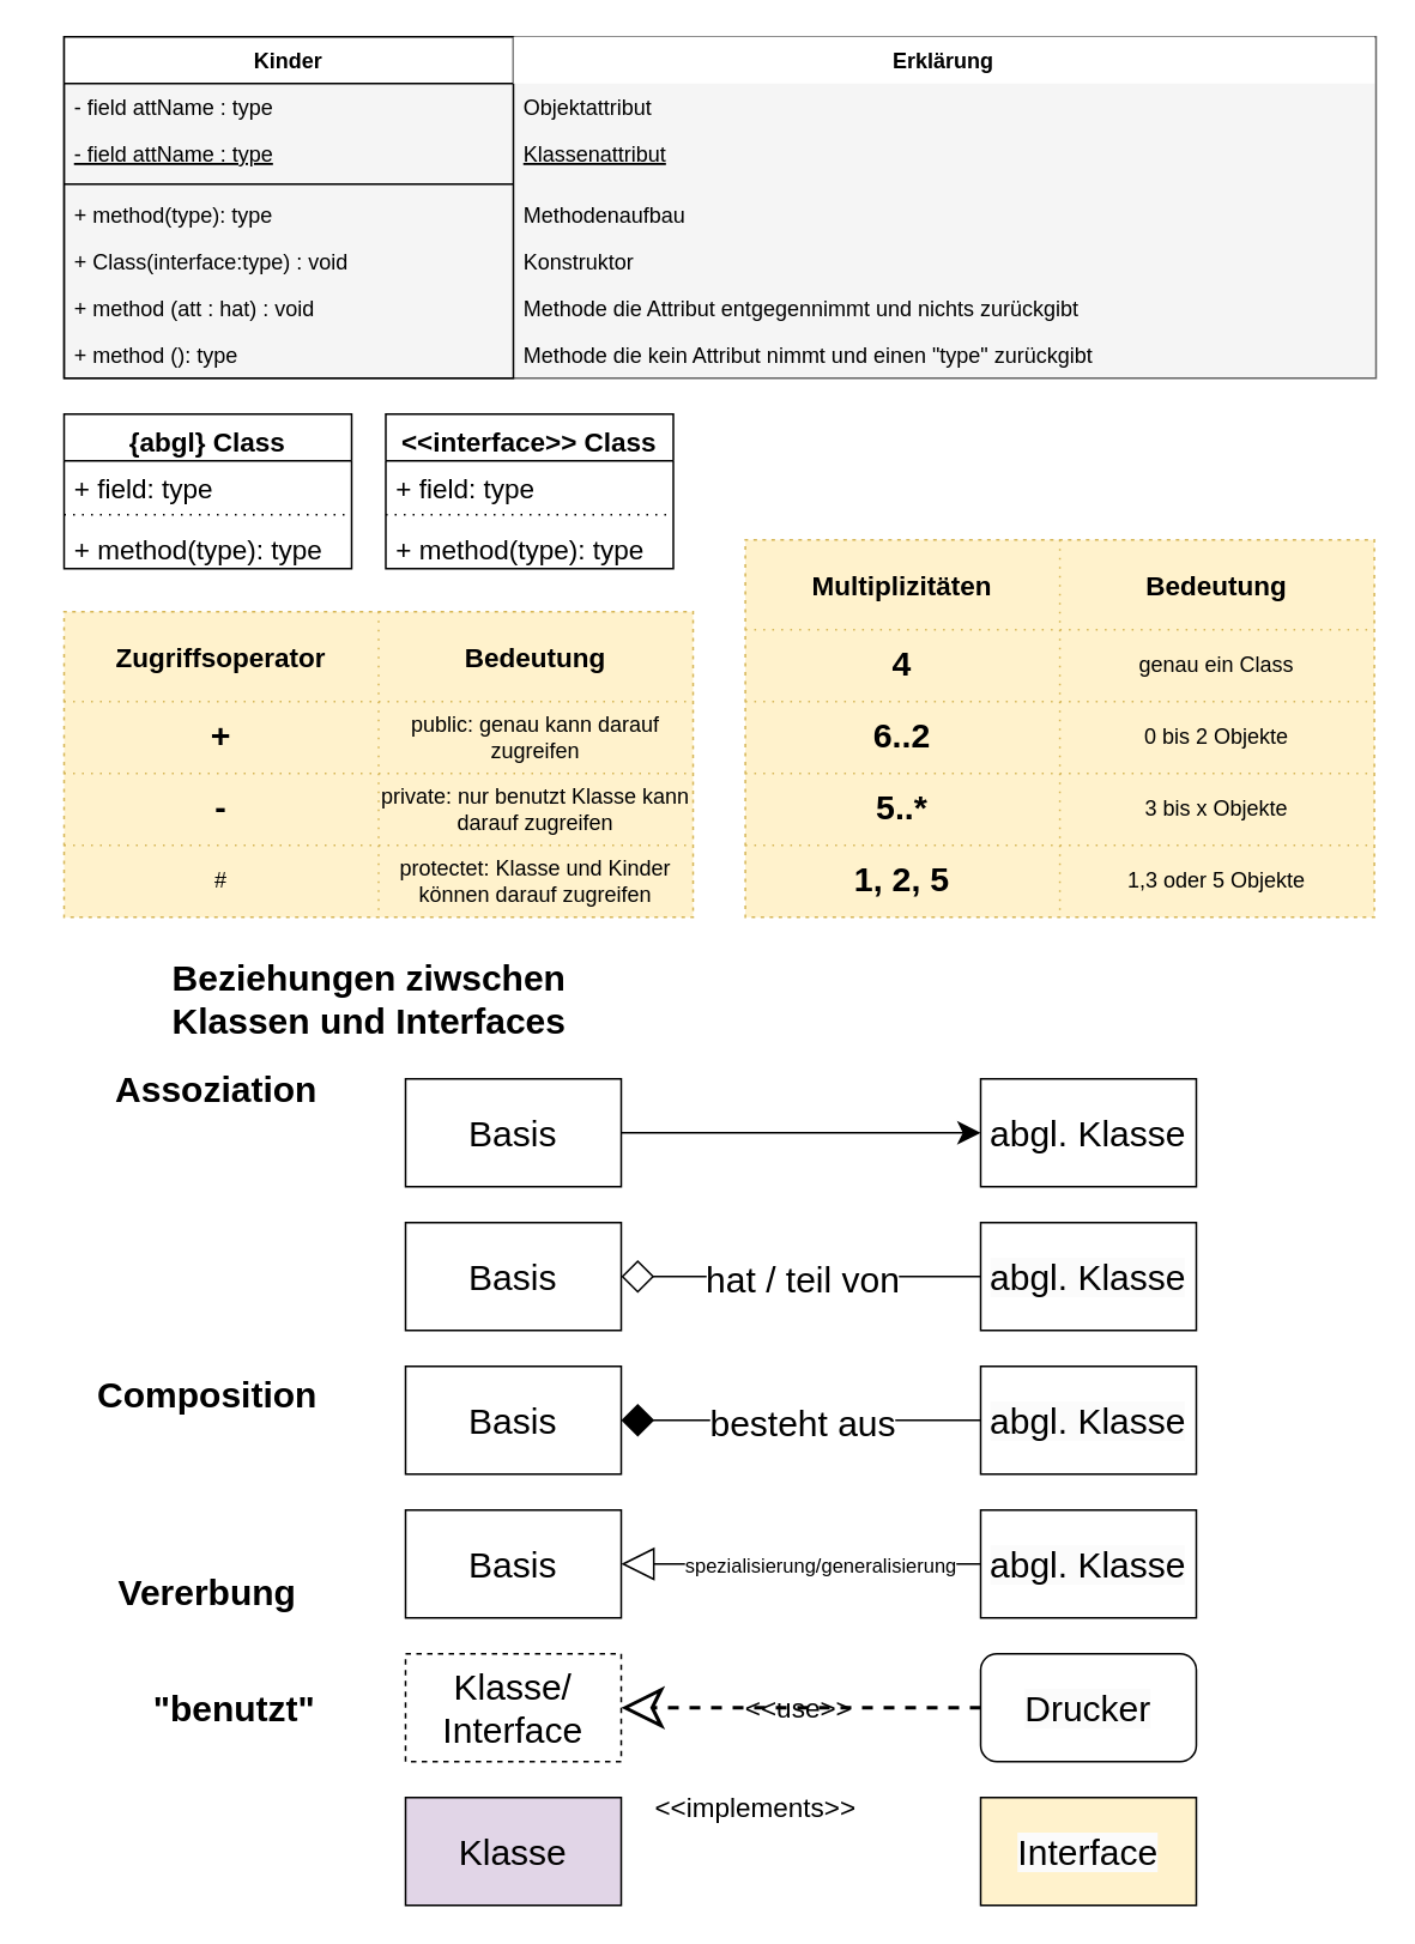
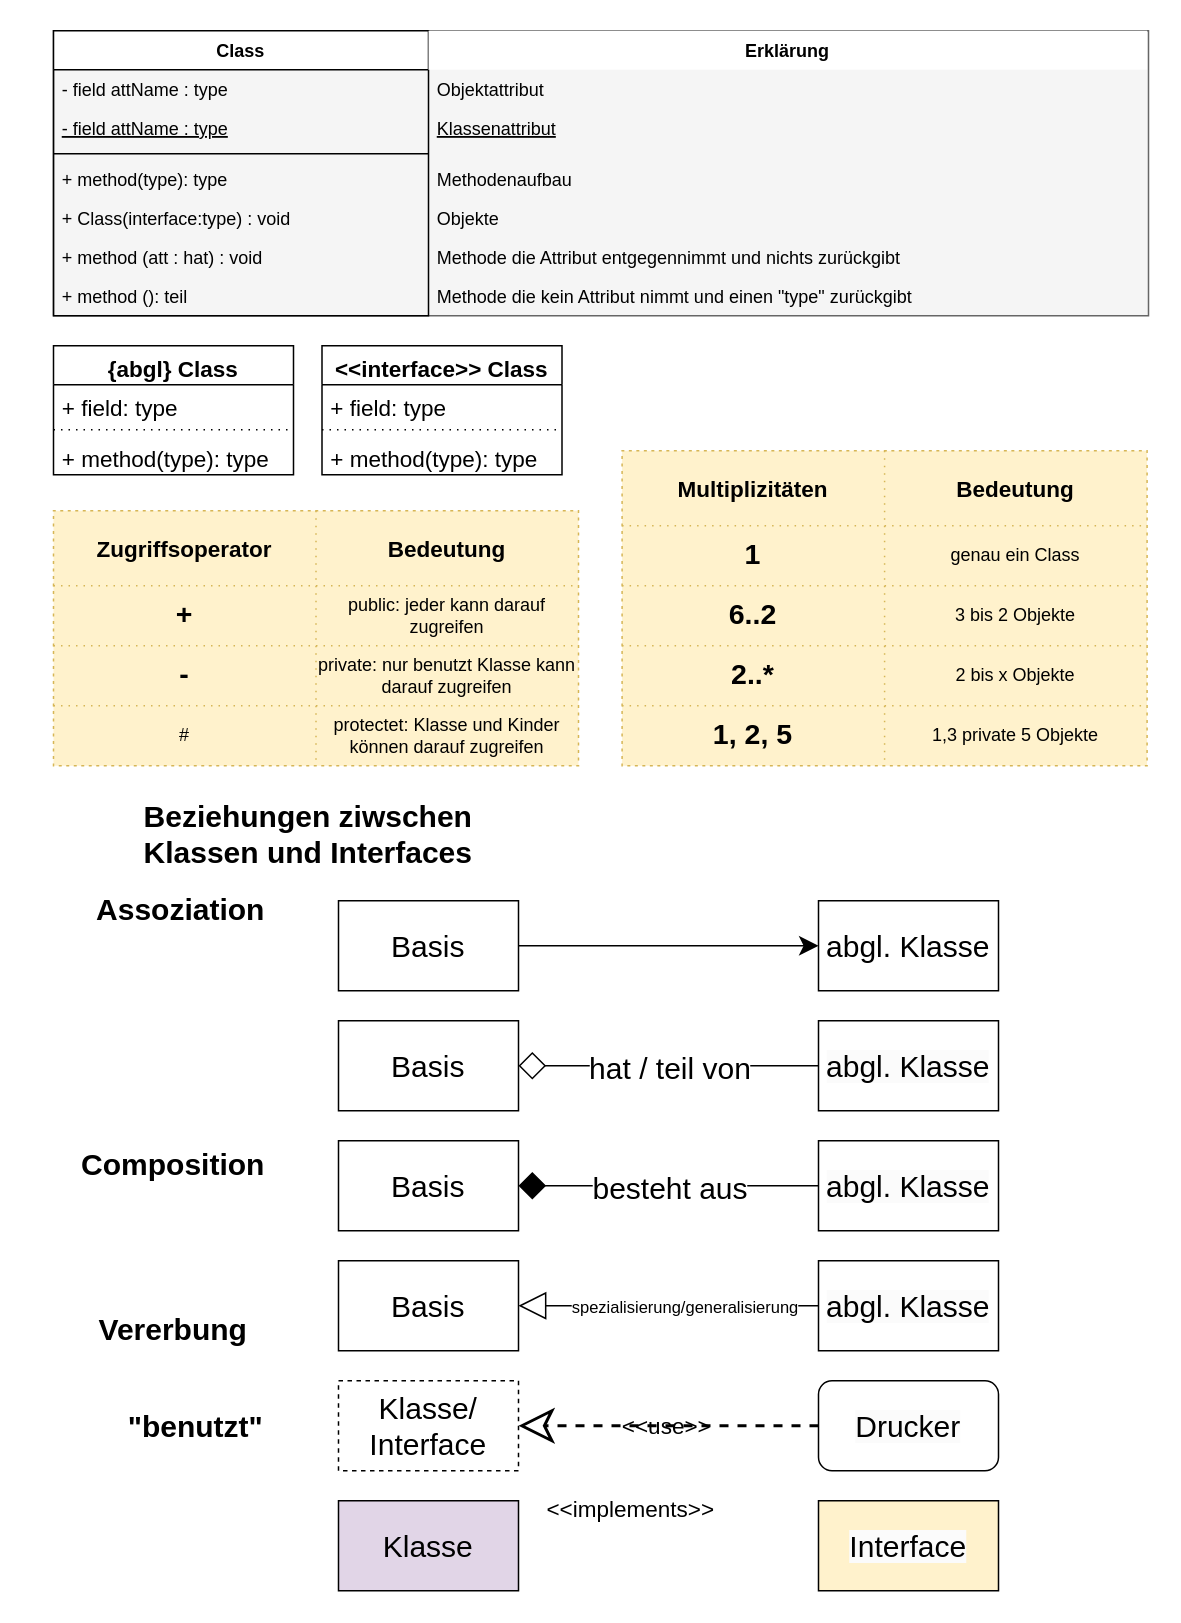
- <mxCell id="33" value="Kinder" style="swimlane;fontStyle=1;align=center;verticalAlign=top;childLayout=stackLayout;horizontal=1;startSize=26;horizontalStack=0;resizeParent=1;resizeParentMax=0;resizeLast=0;collapsible=1;marginBottom=0;" parent="32" vertex="1"><mxGeometry width="250" height="190" as="geometry" /></mxCell>
+ <mxCell id="33" value="Class" style="swimlane;fontStyle=1;align=center;verticalAlign=top;childLayout=stackLayout;horizontal=1;startSize=26;horizontalStack=0;resizeParent=1;resizeParentMax=0;resizeLast=0;collapsible=1;marginBottom=0;" parent="32" vertex="1"><mxGeometry width="250" height="190" as="geometry" /></mxCell>
- <mxCell id="46" value="Konstruktor" style="text;strokeColor=none;fillColor=none;align=left;verticalAlign=top;spacingLeft=4;spacingRight=4;overflow=hidden;rotatable=0;points=[[0,0.5],[1,0.5]];portConstraint=eastwest;" parent="41" vertex="1"><mxGeometry y="112" width="479.062" height="26" as="geometry" /></mxCell>
+ <mxCell id="46" value="Objekte" style="text;strokeColor=none;fillColor=none;align=left;verticalAlign=top;spacingLeft=4;spacingRight=4;overflow=hidden;rotatable=0;points=[[0,0.5],[1,0.5]];portConstraint=eastwest;" parent="41" vertex="1"><mxGeometry y="112" width="479.062" height="26" as="geometry" /></mxCell>
- <mxCell id="40" value="+ method (): type" style="text;strokeColor=none;fillColor=none;align=left;verticalAlign=top;spacingLeft=4;spacingRight=4;overflow=hidden;rotatable=0;points=[[0,0.5],[1,0.5]];portConstraint=eastwest;" parent="33" vertex="1"><mxGeometry y="164" width="250" height="26" as="geometry" /></mxCell>
+ <mxCell id="40" value="+ method (): teil" style="text;strokeColor=none;fillColor=none;align=left;verticalAlign=top;spacingLeft=4;spacingRight=4;overflow=hidden;rotatable=0;points=[[0,0.5],[1,0.5]];portConstraint=eastwest;" parent="33" vertex="1"><mxGeometry y="164" width="250" height="26" as="geometry" /></mxCell>
- <mxCell id="20" value="&lt;font size=&quot;1&quot; style=&quot;&quot;&gt;&lt;b style=&quot;font-size: 19px;&quot;&gt;4&lt;/b&gt;&lt;/font&gt;" style="shape=partialRectangle;html=1;whiteSpace=wrap;connectable=0;strokeColor=inherit;overflow=hidden;fillColor=none;top=0;left=0;bottom=0;right=0;pointerEvents=1;dashed=1;dashPattern=1 4;fontColor=default;" parent="19" vertex="1"><mxGeometry width="175" height="40" as="geometry"><mxRectangle width="175" height="40" as="alternateBounds" /></mxGeometry></mxCell>
+ <mxCell id="20" value="&lt;font size=&quot;1&quot; style=&quot;&quot;&gt;&lt;b style=&quot;font-size: 19px;&quot;&gt;1&lt;/b&gt;&lt;/font&gt;" style="shape=partialRectangle;html=1;whiteSpace=wrap;connectable=0;strokeColor=inherit;overflow=hidden;fillColor=none;top=0;left=0;bottom=0;right=0;pointerEvents=1;dashed=1;dashPattern=1 4;fontColor=default;" parent="19" vertex="1"><mxGeometry width="175" height="40" as="geometry"><mxRectangle width="175" height="40" as="alternateBounds" /></mxGeometry></mxCell>
- <mxCell id="8" value="public: genau kann darauf zugreifen" style="shape=partialRectangle;html=1;whiteSpace=wrap;connectable=0;strokeColor=inherit;overflow=hidden;fillColor=none;top=0;left=0;bottom=0;right=0;pointerEvents=1;dashed=1;dashPattern=1 4;fontColor=default;" parent="6" vertex="1"><mxGeometry x="175" width="175" height="40" as="geometry"><mxRectangle width="175" height="40" as="alternateBounds" /></mxGeometry></mxCell>
+ <mxCell id="8" value="public: jeder kann darauf zugreifen" style="shape=partialRectangle;html=1;whiteSpace=wrap;connectable=0;strokeColor=inherit;overflow=hidden;fillColor=none;top=0;left=0;bottom=0;right=0;pointerEvents=1;dashed=1;dashPattern=1 4;fontColor=default;" parent="6" vertex="1"><mxGeometry x="175" width="175" height="40" as="geometry"><mxRectangle width="175" height="40" as="alternateBounds" /></mxGeometry></mxCell>
- <mxCell id="24" value="0 bis 2 Objekte" style="shape=partialRectangle;html=1;whiteSpace=wrap;connectable=0;strokeColor=inherit;overflow=hidden;fillColor=none;top=0;left=0;bottom=0;right=0;pointerEvents=1;dashed=1;dashPattern=1 4;fontColor=default;" parent="22" vertex="1"><mxGeometry x="175" width="175" height="40" as="geometry"><mxRectangle width="175" height="40" as="alternateBounds" /></mxGeometry></mxCell>
+ <mxCell id="24" value="3 bis 2 Objekte" style="shape=partialRectangle;html=1;whiteSpace=wrap;connectable=0;strokeColor=inherit;overflow=hidden;fillColor=none;top=0;left=0;bottom=0;right=0;pointerEvents=1;dashed=1;dashPattern=1 4;fontColor=default;" parent="22" vertex="1"><mxGeometry x="175" width="175" height="40" as="geometry"><mxRectangle width="175" height="40" as="alternateBounds" /></mxGeometry></mxCell>
- <mxCell id="26" value="&lt;span style=&quot;font-size: 19px;&quot;&gt;&lt;b&gt;5..*&lt;/b&gt;&lt;/span&gt;" style="shape=partialRectangle;html=1;whiteSpace=wrap;connectable=0;strokeColor=inherit;overflow=hidden;fillColor=none;top=0;left=0;bottom=0;right=0;pointerEvents=1;dashed=1;dashPattern=1 4;fontColor=default;" parent="25" vertex="1"><mxGeometry width="175" height="40" as="geometry"><mxRectangle width="175" height="40" as="alternateBounds" /></mxGeometry></mxCell>
+ <mxCell id="26" value="&lt;span style=&quot;font-size: 19px;&quot;&gt;&lt;b&gt;2..*&lt;/b&gt;&lt;/span&gt;" style="shape=partialRectangle;html=1;whiteSpace=wrap;connectable=0;strokeColor=inherit;overflow=hidden;fillColor=none;top=0;left=0;bottom=0;right=0;pointerEvents=1;dashed=1;dashPattern=1 4;fontColor=default;" parent="25" vertex="1"><mxGeometry width="175" height="40" as="geometry"><mxRectangle width="175" height="40" as="alternateBounds" /></mxGeometry></mxCell>
- <mxCell id="27" value="3 bis x Objekte" style="shape=partialRectangle;html=1;whiteSpace=wrap;connectable=0;strokeColor=inherit;overflow=hidden;fillColor=none;top=0;left=0;bottom=0;right=0;pointerEvents=1;dashed=1;dashPattern=1 4;fontColor=default;" parent="25" vertex="1"><mxGeometry x="175" width="175" height="40" as="geometry"><mxRectangle width="175" height="40" as="alternateBounds" /></mxGeometry></mxCell>
+ <mxCell id="27" value="2 bis x Objekte" style="shape=partialRectangle;html=1;whiteSpace=wrap;connectable=0;strokeColor=inherit;overflow=hidden;fillColor=none;top=0;left=0;bottom=0;right=0;pointerEvents=1;dashed=1;dashPattern=1 4;fontColor=default;" parent="25" vertex="1"><mxGeometry x="175" width="175" height="40" as="geometry"><mxRectangle width="175" height="40" as="alternateBounds" /></mxGeometry></mxCell>
- <mxCell id="30" value="1,3 oder 5 Objekte" style="shape=partialRectangle;html=1;whiteSpace=wrap;connectable=0;strokeColor=inherit;overflow=hidden;fillColor=none;top=0;left=0;bottom=0;right=0;pointerEvents=1;dashed=1;dashPattern=1 4;fontColor=default;" parent="28" vertex="1"><mxGeometry x="175" width="175" height="40" as="geometry"><mxRectangle width="175" height="40" as="alternateBounds" /></mxGeometry></mxCell>
+ <mxCell id="30" value="1,3 private 5 Objekte" style="shape=partialRectangle;html=1;whiteSpace=wrap;connectable=0;strokeColor=inherit;overflow=hidden;fillColor=none;top=0;left=0;bottom=0;right=0;pointerEvents=1;dashed=1;dashPattern=1 4;fontColor=default;" parent="28" vertex="1"><mxGeometry x="175" width="175" height="40" as="geometry"><mxRectangle width="175" height="40" as="alternateBounds" /></mxGeometry></mxCell>
